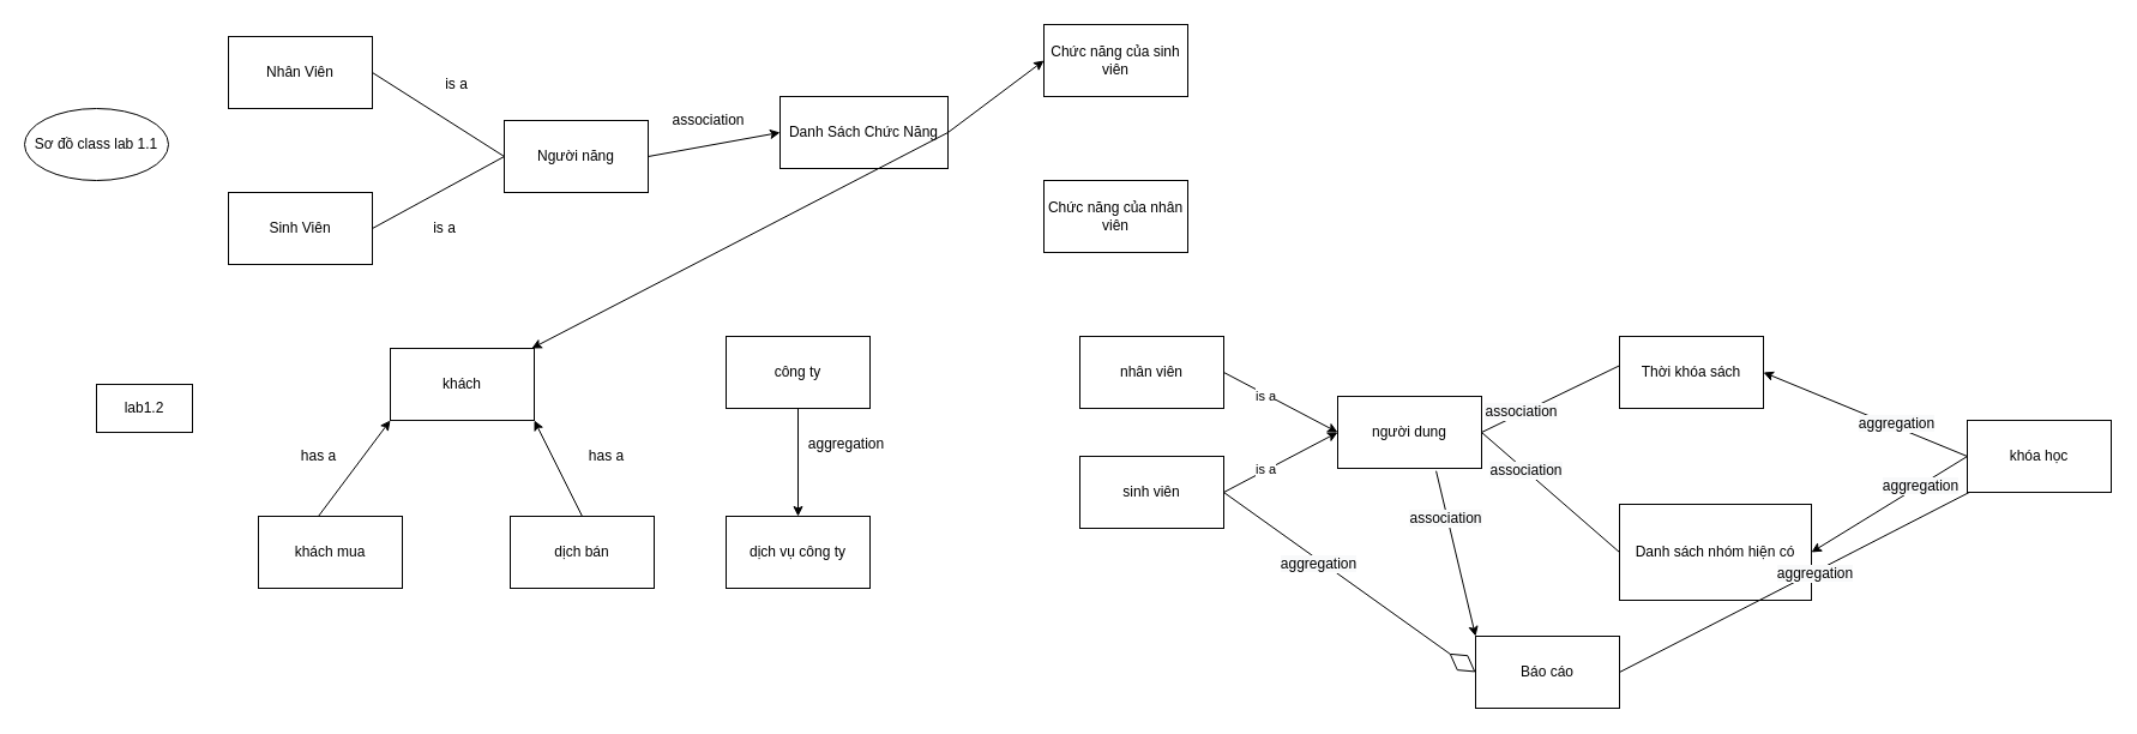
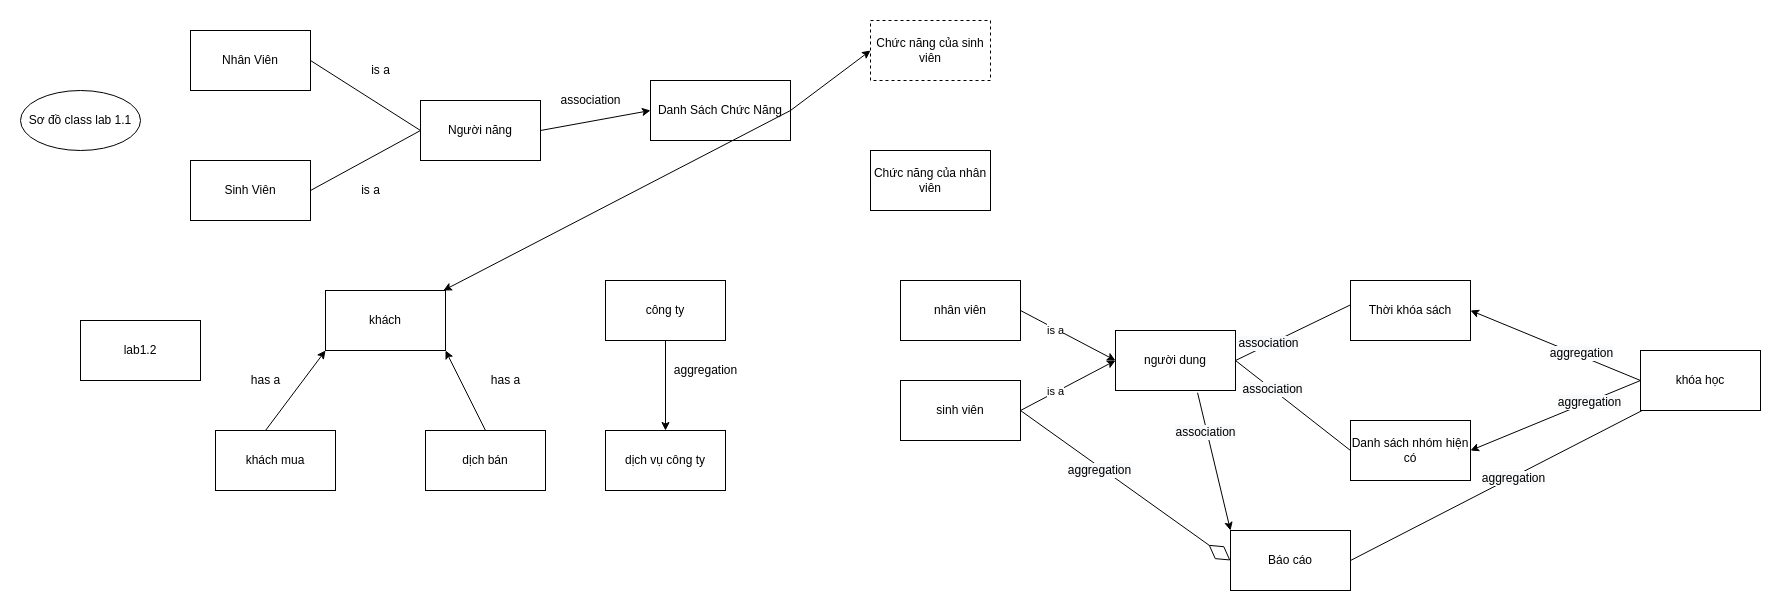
- <mxCell id="24" value="Chức năng của sinh viên" style="whiteSpace=wrap;html=1;" vertex="1" parent="1"><mxGeometry x="870" y="20" width="120" height="60" as="geometry" /></mxCell>
+ <mxCell id="24" value="Chức năng của sinh viên" style="whiteSpace=wrap;html=1;dashed=1;" vertex="1" parent="1"><mxGeometry x="870" y="20" width="120" height="60" as="geometry" /></mxCell>
- <mxCell id="28" value="lab1.2" style="whiteSpace=wrap;html=1;" vertex="1" parent="1"><mxGeometry x="80" y="320" width="80" height="40" as="geometry" /></mxCell>
+ <mxCell id="28" value="lab1.2" style="whiteSpace=wrap;html=1;" vertex="1" parent="1"><mxGeometry x="80" y="320" width="120" height="60" as="geometry" /></mxCell>
- <mxCell id="33" value="Danh sách nhóm hiện có" style="whiteSpace=wrap;html=1;" vertex="1" parent="1"><mxGeometry x="1350" y="420" width="160" height="80" as="geometry" /></mxCell>
+ <mxCell id="33" value="Danh sách nhóm hiện có" style="whiteSpace=wrap;html=1;" vertex="1" parent="1"><mxGeometry x="1350" y="420" width="120" height="60" as="geometry" /></mxCell>
